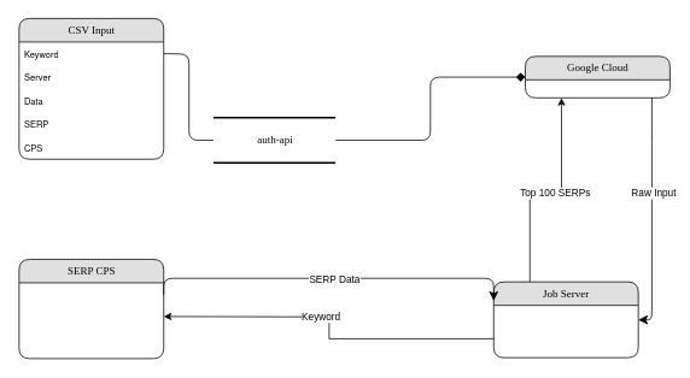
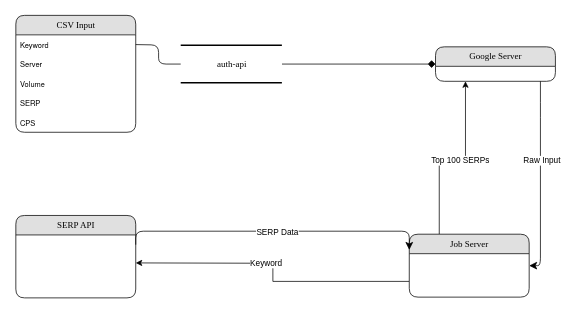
- <mxCell id="8" value="Google Cloud" style="swimlane;html=1;fontStyle=0;childLayout=stackLayout;horizontal=1;startSize=26;fillColor=#e0e0e0;horizontalStack=0;resizeParent=1;resizeLast=0;collapsible=1;marginBottom=0;swimlaneFillColor=#ffffff;align=center;rounded=1;shadow=0;comic=0;labelBackgroundColor=none;strokeWidth=1;fontFamily=Verdana;fontSize=12" parent="1" vertex="1"><mxGeometry x="580" y="62" width="160" height="46" as="geometry" /></mxCell>
+ <mxCell id="8" value="Google Server" style="swimlane;html=1;fontStyle=0;childLayout=stackLayout;horizontal=1;startSize=26;fillColor=#e0e0e0;horizontalStack=0;resizeParent=1;resizeLast=0;collapsible=1;marginBottom=0;swimlaneFillColor=#ffffff;align=center;rounded=1;shadow=0;comic=0;labelBackgroundColor=none;strokeWidth=1;fontFamily=Verdana;fontSize=12" parent="1" vertex="1"><mxGeometry x="580" y="62" width="160" height="46" as="geometry" /></mxCell>
- <mxCell id="5" value="&lt;p style=&quot;margin: 0.0px 0.0px 0.0px 0.0px&quot;&gt;&lt;font face=&quot;Helvetica Neue&quot; color=&quot;#000000&quot; style=&quot;font-stretch: normal ; font-size: 10px ; line-height: normal ; font-family: &amp;#34;helvetica neue&amp;#34;&quot;&gt;Data&lt;/font&gt;&lt;/p&gt;" style="text;html=1;strokeColor=none;fillColor=none;spacingLeft=4;spacingRight=4;whiteSpace=wrap;overflow=hidden;rotatable=0;points=[[0,0.5],[1,0.5]];portConstraint=eastwest;" parent="2" vertex="1"><mxGeometry y="78" width="160" height="26" as="geometry" /></mxCell>
+ <mxCell id="5" value="&lt;p style=&quot;margin: 0.0px 0.0px 0.0px 0.0px&quot;&gt;&lt;font face=&quot;Helvetica Neue&quot; color=&quot;#000000&quot; style=&quot;font-stretch: normal ; font-size: 10px ; line-height: normal ; font-family: &amp;#34;helvetica neue&amp;#34;&quot;&gt;Volume&lt;/font&gt;&lt;/p&gt;" style="text;html=1;strokeColor=none;fillColor=none;spacingLeft=4;spacingRight=4;whiteSpace=wrap;overflow=hidden;rotatable=0;points=[[0,0.5],[1,0.5]];portConstraint=eastwest;" parent="2" vertex="1"><mxGeometry y="78" width="160" height="26" as="geometry" /></mxCell>
- <mxCell id="20" value="auth-api" style="html=1;rounded=0;shadow=0;comic=0;labelBackgroundColor=none;strokeWidth=2;fontFamily=Verdana;fontSize=12;align=center;shape=mxgraph.ios7ui.horLines;" parent="1" vertex="1"><mxGeometry x="235" y="130" width="135" height="50" as="geometry" /></mxCell>
+ <mxCell id="20" value="auth-api" style="html=1;rounded=0;shadow=0;comic=0;labelBackgroundColor=none;strokeWidth=2;fontFamily=Verdana;fontSize=12;align=center;shape=mxgraph.ios7ui.horLines;" parent="1" vertex="1"><mxGeometry x="240" y="60" width="135" height="50" as="geometry" /></mxCell>
- <mxCell id="9" value="SERP CPS" style="swimlane;html=1;fontStyle=0;childLayout=stackLayout;horizontal=1;startSize=26;fillColor=#e0e0e0;horizontalStack=0;resizeParent=1;resizeLast=0;collapsible=1;marginBottom=0;swimlaneFillColor=#ffffff;align=center;rounded=1;shadow=0;comic=0;labelBackgroundColor=none;strokeWidth=1;fontFamily=Verdana;fontSize=12" parent="1" vertex="1"><mxGeometry x="20" y="287" width="160" height="110" as="geometry" /></mxCell>
+ <mxCell id="9" value="SERP API" style="swimlane;html=1;fontStyle=0;childLayout=stackLayout;horizontal=1;startSize=26;fillColor=#e0e0e0;horizontalStack=0;resizeParent=1;resizeLast=0;collapsible=1;marginBottom=0;swimlaneFillColor=#ffffff;align=center;rounded=1;shadow=0;comic=0;labelBackgroundColor=none;strokeWidth=1;fontFamily=Verdana;fontSize=12" parent="1" vertex="1"><mxGeometry x="20" y="287" width="160" height="110" as="geometry" /></mxCell>
